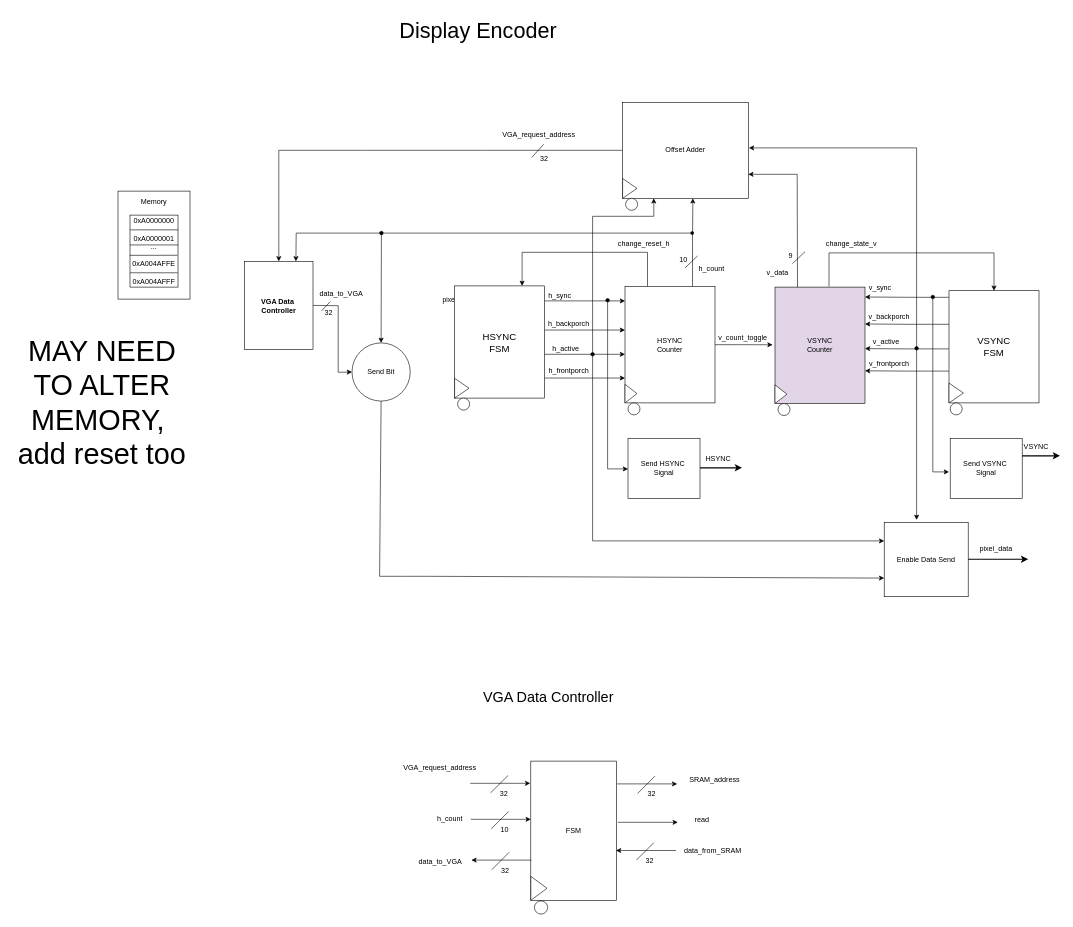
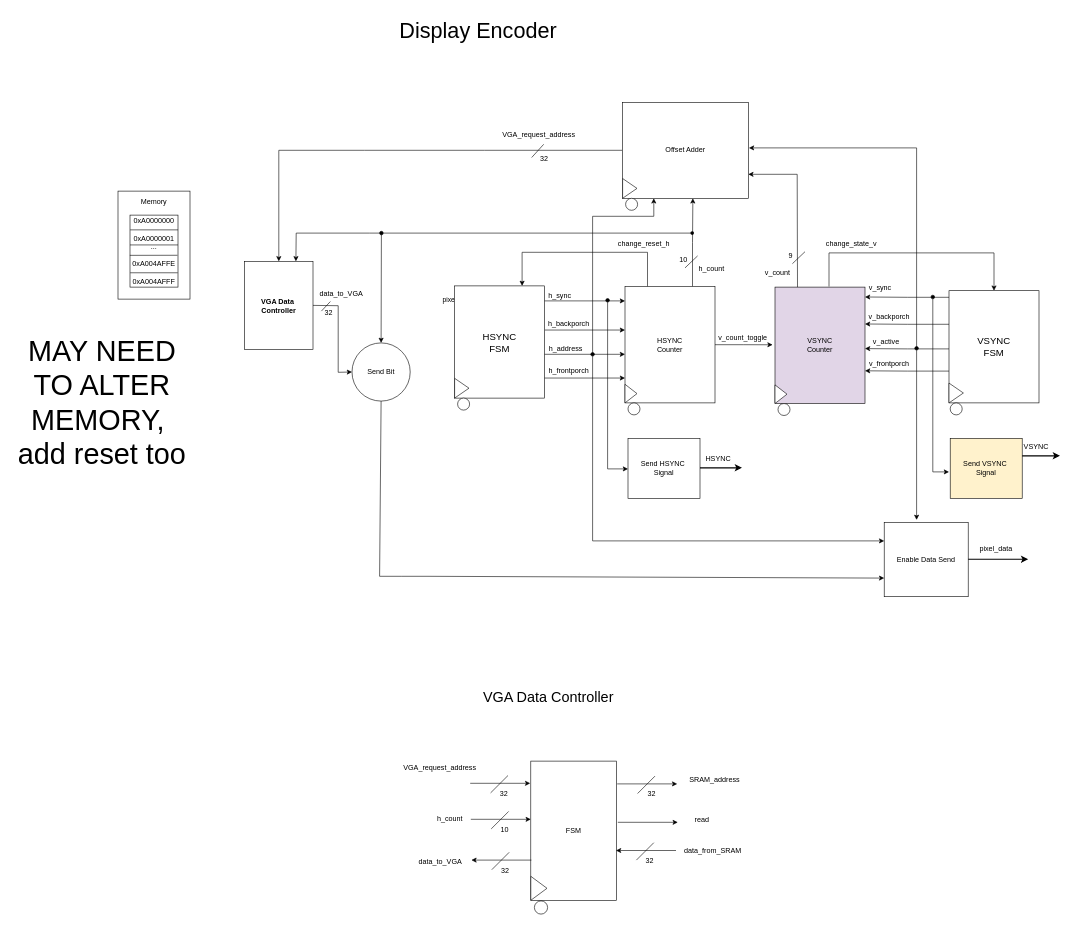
- <mxCell id="68" value="v_data" style="text;html=1;align=center;verticalAlign=middle;resizable=0;points=[];autosize=1;strokeColor=none;fillColor=none;" parent="1" vertex="1"><mxGeometry x="1260" y="439" width="70" height="30" as="geometry" /></mxCell>
+ <mxCell id="68" value="v_count" style="text;html=1;align=center;verticalAlign=middle;resizable=0;points=[];autosize=1;strokeColor=none;fillColor=none;" parent="1" vertex="1"><mxGeometry x="1260" y="439" width="70" height="30" as="geometry" /></mxCell>
- <mxCell id="31" value="&lt;div&gt;&lt;br&gt;&lt;/div&gt;&lt;div&gt;h_&lt;span style=&quot;background-color: initial;&quot;&gt;active&lt;/span&gt;&lt;/div&gt;" style="text;html=1;align=center;verticalAlign=middle;resizable=0;points=[];autosize=1;strokeColor=none;fillColor=none;" parent="1" vertex="1"><mxGeometry x="907" y="553" width="70" height="40" as="geometry" /></mxCell>
+ <mxCell id="31" value="&lt;div&gt;&lt;br&gt;&lt;/div&gt;&lt;div&gt;h_&lt;span style=&quot;background-color: initial;&quot;&gt;address&lt;/span&gt;&lt;/div&gt;" style="text;html=1;align=center;verticalAlign=middle;resizable=0;points=[];autosize=1;strokeColor=none;fillColor=none;" parent="1" vertex="1"><mxGeometry x="907" y="553" width="70" height="40" as="geometry" /></mxCell>
- <mxCell id="56" value="Send VSYNC&amp;nbsp;&lt;div&gt;Signal&lt;/div&gt;" style="whiteSpace=wrap;html=1;" parent="1" vertex="1"><mxGeometry x="1583" y="730" width="120" height="100" as="geometry" /></mxCell>
+ <mxCell id="56" value="Send VSYNC&amp;nbsp;&lt;div&gt;Signal&lt;/div&gt;" style="whiteSpace=wrap;html=1;fillColor=#fff2cc;" parent="1" vertex="1"><mxGeometry x="1583" y="730" width="120" height="100" as="geometry" /></mxCell>
